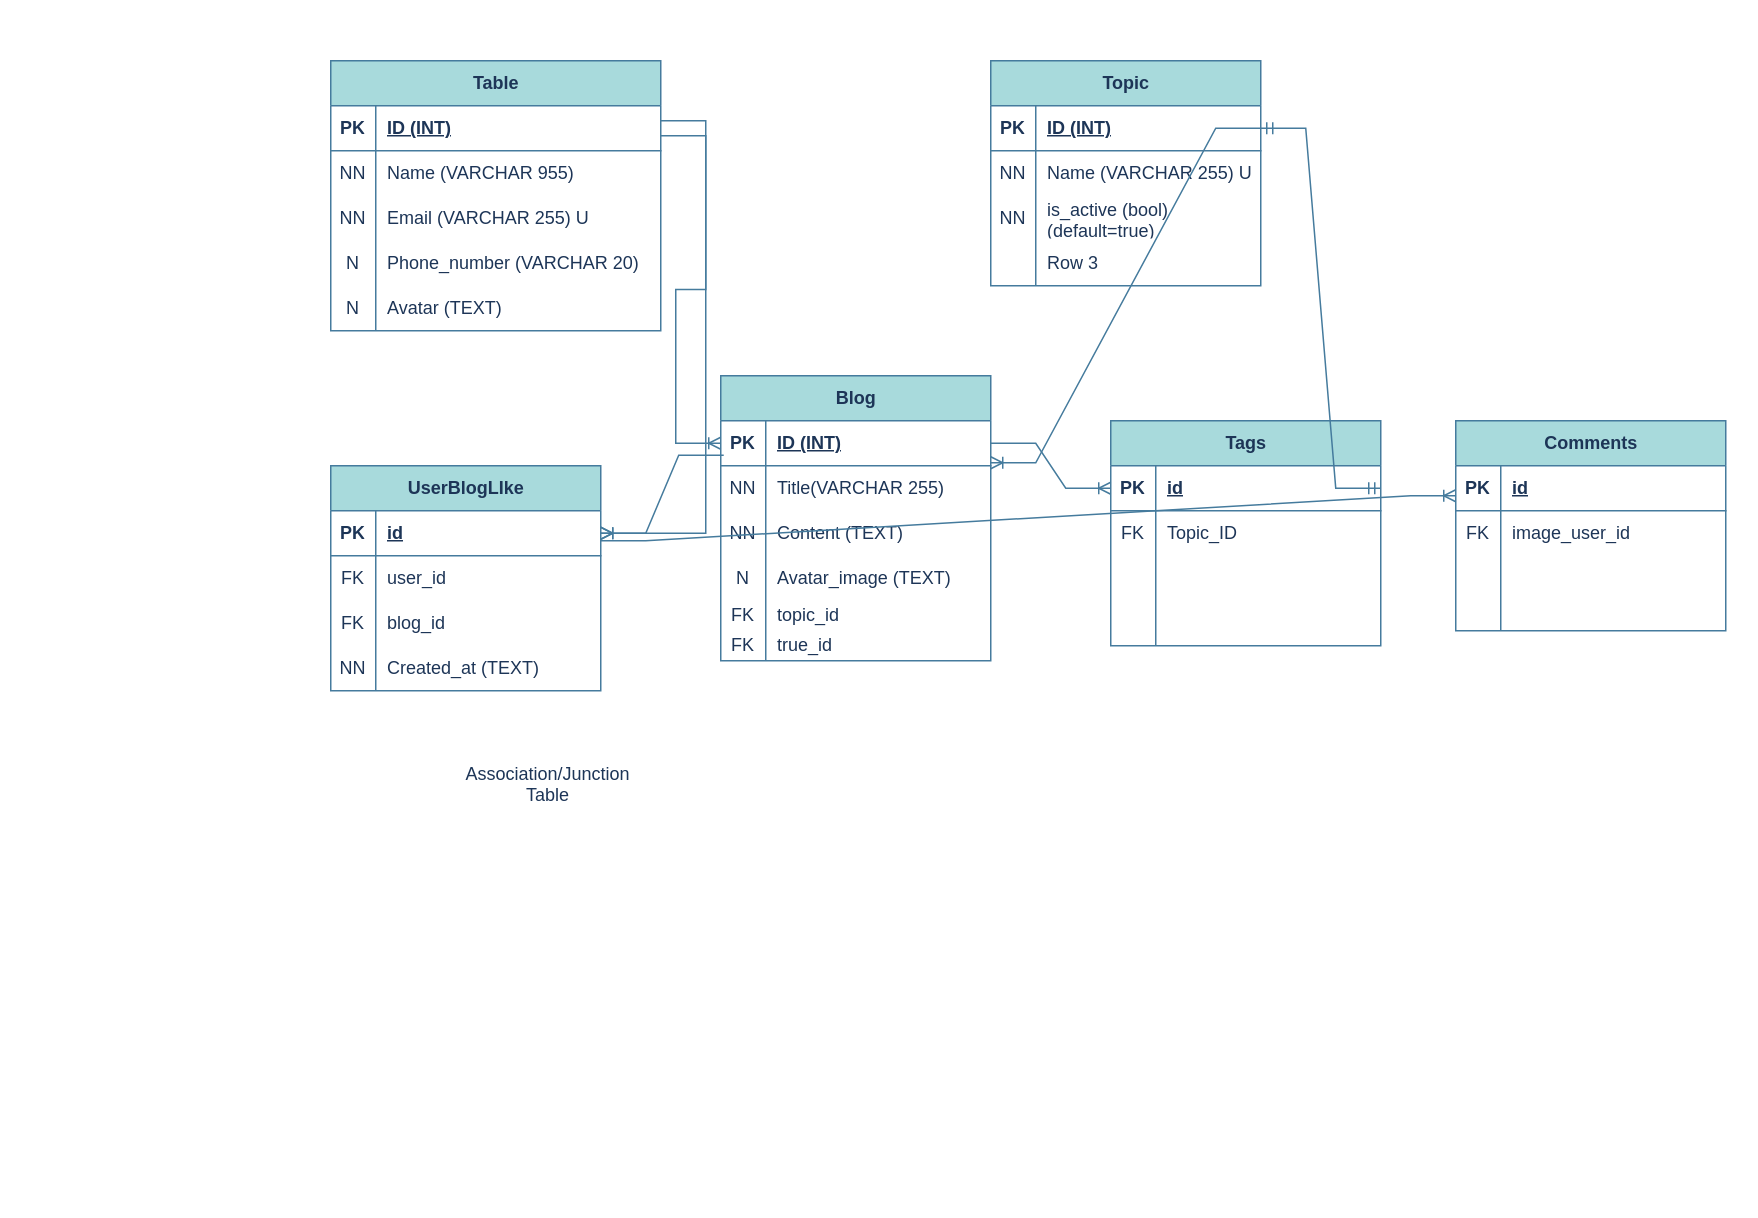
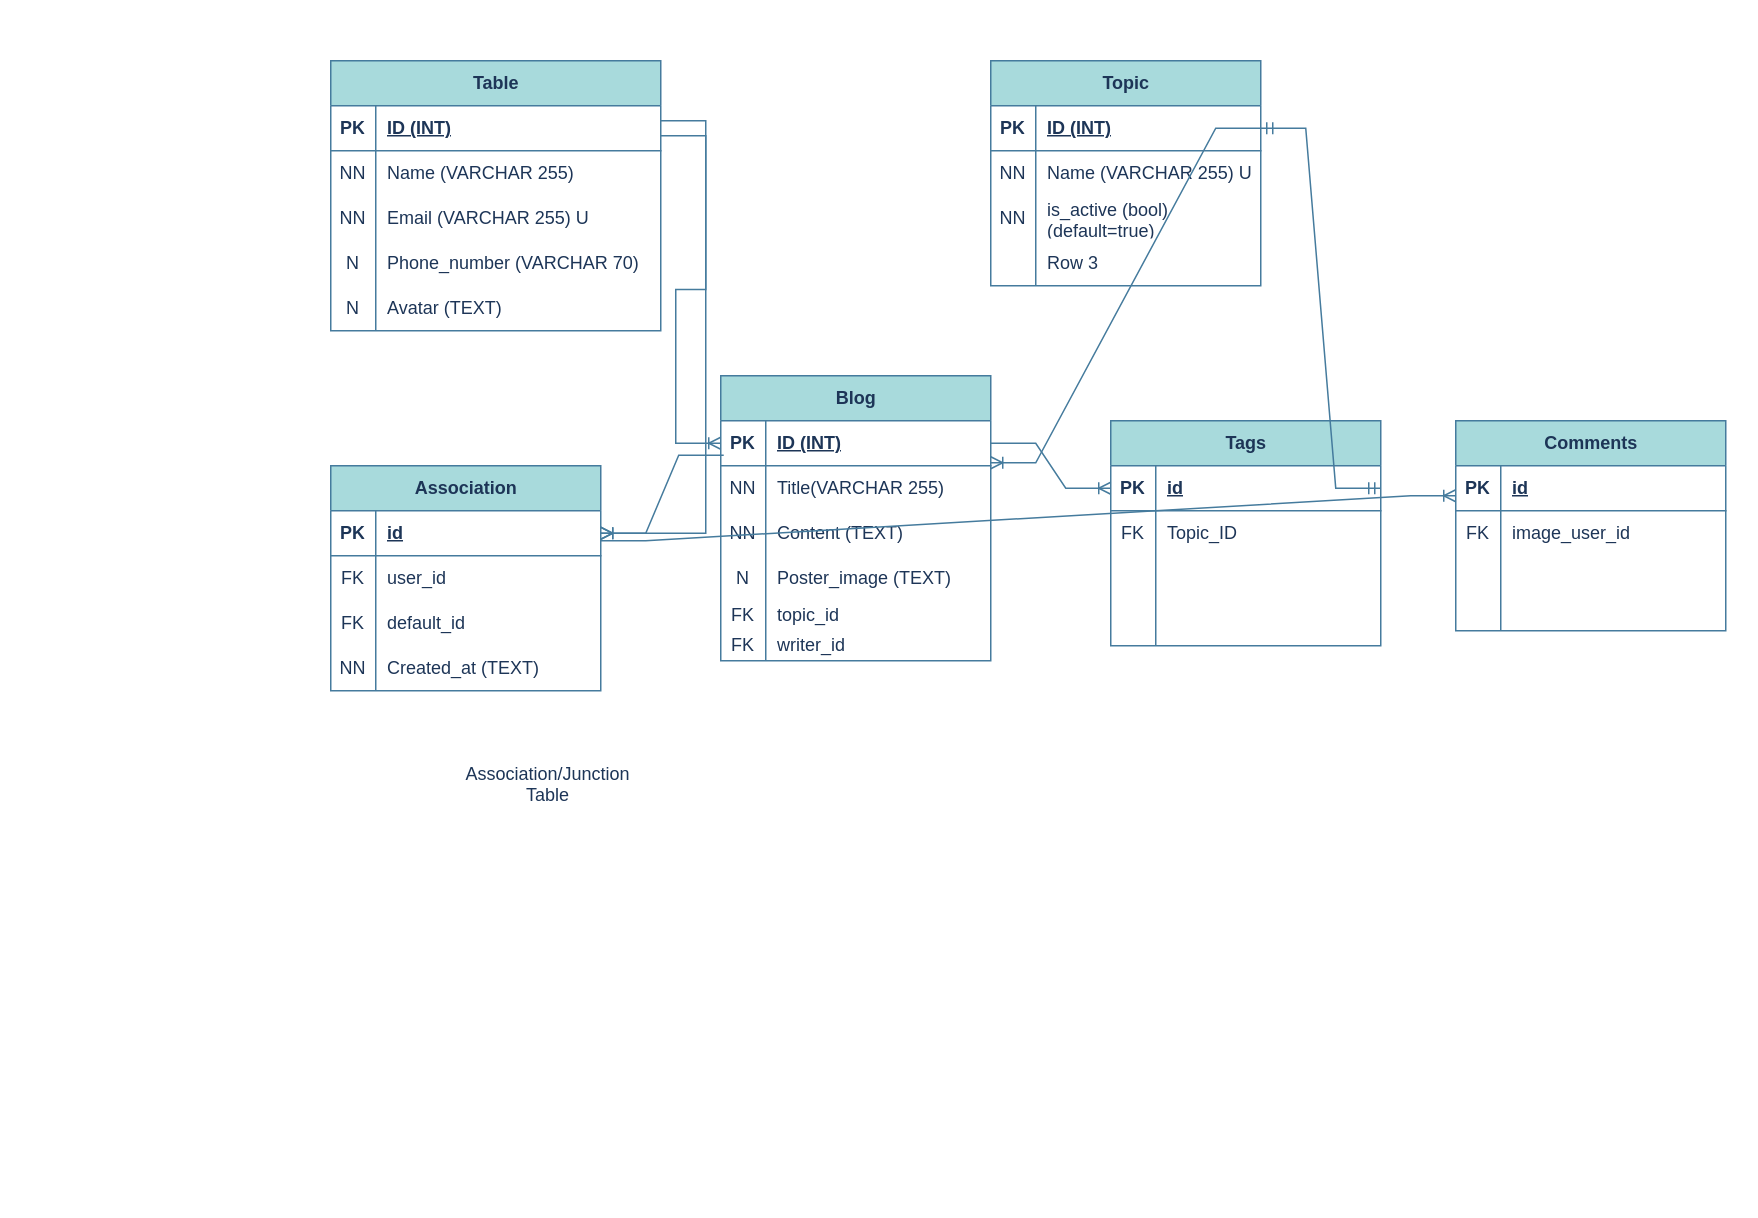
- <mxCell id="8" value="Name (VARCHAR 955)" style="shape=partialRectangle;connectable=0;fillColor=none;top=0;left=0;bottom=0;right=0;align=left;spacingLeft=6;overflow=hidden;whiteSpace=wrap;html=1;labelBackgroundColor=none;strokeColor=#457B9D;fontColor=#1D3557;rounded=0;" vertex="1" parent="6"><mxGeometry x="30" width="190" height="30" as="geometry"><mxRectangle width="190" height="30" as="alternateBounds" /></mxGeometry></mxCell>
+ <mxCell id="8" value="Name (VARCHAR 255)" style="shape=partialRectangle;connectable=0;fillColor=none;top=0;left=0;bottom=0;right=0;align=left;spacingLeft=6;overflow=hidden;whiteSpace=wrap;html=1;labelBackgroundColor=none;strokeColor=#457B9D;fontColor=#1D3557;rounded=0;" vertex="1" parent="6"><mxGeometry x="30" width="190" height="30" as="geometry"><mxRectangle width="190" height="30" as="alternateBounds" /></mxGeometry></mxCell>
- <mxCell id="14" value="Phone_number (VARCHAR 20)" style="shape=partialRectangle;connectable=0;fillColor=none;top=0;left=0;bottom=0;right=0;align=left;spacingLeft=6;overflow=hidden;whiteSpace=wrap;html=1;labelBackgroundColor=none;strokeColor=#457B9D;fontColor=#1D3557;rounded=0;" vertex="1" parent="12"><mxGeometry x="30" width="190" height="30" as="geometry"><mxRectangle width="190" height="30" as="alternateBounds" /></mxGeometry></mxCell>
+ <mxCell id="14" value="Phone_number (VARCHAR 70)" style="shape=partialRectangle;connectable=0;fillColor=none;top=0;left=0;bottom=0;right=0;align=left;spacingLeft=6;overflow=hidden;whiteSpace=wrap;html=1;labelBackgroundColor=none;strokeColor=#457B9D;fontColor=#1D3557;rounded=0;" vertex="1" parent="12"><mxGeometry x="30" width="190" height="30" as="geometry"><mxRectangle width="190" height="30" as="alternateBounds" /></mxGeometry></mxCell>
- <mxCell id="50" value="UserBlogLIke" style="shape=table;startSize=30;container=1;collapsible=1;childLayout=tableLayout;fixedRows=1;rowLines=0;fontStyle=1;align=center;resizeLast=1;html=1;labelBackgroundColor=none;fillColor=#A8DADC;strokeColor=#457B9D;fontColor=#1D3557;rounded=0;" vertex="1" parent="1"><mxGeometry x="220" y="310" width="180" height="150" as="geometry" /></mxCell>
+ <mxCell id="50" value="Association" style="shape=table;startSize=30;container=1;collapsible=1;childLayout=tableLayout;fixedRows=1;rowLines=0;fontStyle=1;align=center;resizeLast=1;html=1;labelBackgroundColor=none;fillColor=#A8DADC;strokeColor=#457B9D;fontColor=#1D3557;rounded=0;" vertex="1" parent="1"><mxGeometry x="220" y="310" width="180" height="150" as="geometry" /></mxCell>
- <mxCell id="43" value="Avatar_image (TEXT)" style="shape=partialRectangle;connectable=0;fillColor=none;top=0;left=0;bottom=0;right=0;align=left;spacingLeft=6;overflow=hidden;whiteSpace=wrap;html=1;labelBackgroundColor=none;strokeColor=#457B9D;fontColor=#1D3557;rounded=0;" vertex="1" parent="41"><mxGeometry x="30" width="150" height="30" as="geometry"><mxRectangle width="150" height="30" as="alternateBounds" /></mxGeometry></mxCell>
+ <mxCell id="43" value="Poster_image (TEXT)" style="shape=partialRectangle;connectable=0;fillColor=none;top=0;left=0;bottom=0;right=0;align=left;spacingLeft=6;overflow=hidden;whiteSpace=wrap;html=1;labelBackgroundColor=none;strokeColor=#457B9D;fontColor=#1D3557;rounded=0;" vertex="1" parent="41"><mxGeometry x="30" width="150" height="30" as="geometry"><mxRectangle width="150" height="30" as="alternateBounds" /></mxGeometry></mxCell>
- <mxCell id="59" value="blog_id" style="shape=partialRectangle;connectable=0;fillColor=none;top=0;left=0;bottom=0;right=0;align=left;spacingLeft=6;overflow=hidden;whiteSpace=wrap;html=1;labelBackgroundColor=none;strokeColor=#457B9D;fontColor=#1D3557;rounded=0;" vertex="1" parent="57"><mxGeometry x="30" width="150" height="30" as="geometry"><mxRectangle width="150" height="30" as="alternateBounds" /></mxGeometry></mxCell>
+ <mxCell id="59" value="default_id" style="shape=partialRectangle;connectable=0;fillColor=none;top=0;left=0;bottom=0;right=0;align=left;spacingLeft=6;overflow=hidden;whiteSpace=wrap;html=1;labelBackgroundColor=none;strokeColor=#457B9D;fontColor=#1D3557;rounded=0;" vertex="1" parent="57"><mxGeometry x="30" width="150" height="30" as="geometry"><mxRectangle width="150" height="30" as="alternateBounds" /></mxGeometry></mxCell>
- <mxCell id="49" value="true_id" style="shape=partialRectangle;connectable=0;fillColor=none;top=0;left=0;bottom=0;right=0;align=left;spacingLeft=6;overflow=hidden;whiteSpace=wrap;html=1;labelBackgroundColor=none;strokeColor=#457B9D;fontColor=#1D3557;rounded=0;" vertex="1" parent="47"><mxGeometry x="30" width="150" height="20" as="geometry"><mxRectangle width="150" height="20" as="alternateBounds" /></mxGeometry></mxCell>
+ <mxCell id="49" value="writer_id" style="shape=partialRectangle;connectable=0;fillColor=none;top=0;left=0;bottom=0;right=0;align=left;spacingLeft=6;overflow=hidden;whiteSpace=wrap;html=1;labelBackgroundColor=none;strokeColor=#457B9D;fontColor=#1D3557;rounded=0;" vertex="1" parent="47"><mxGeometry x="30" width="150" height="20" as="geometry"><mxRectangle width="150" height="20" as="alternateBounds" /></mxGeometry></mxCell>
